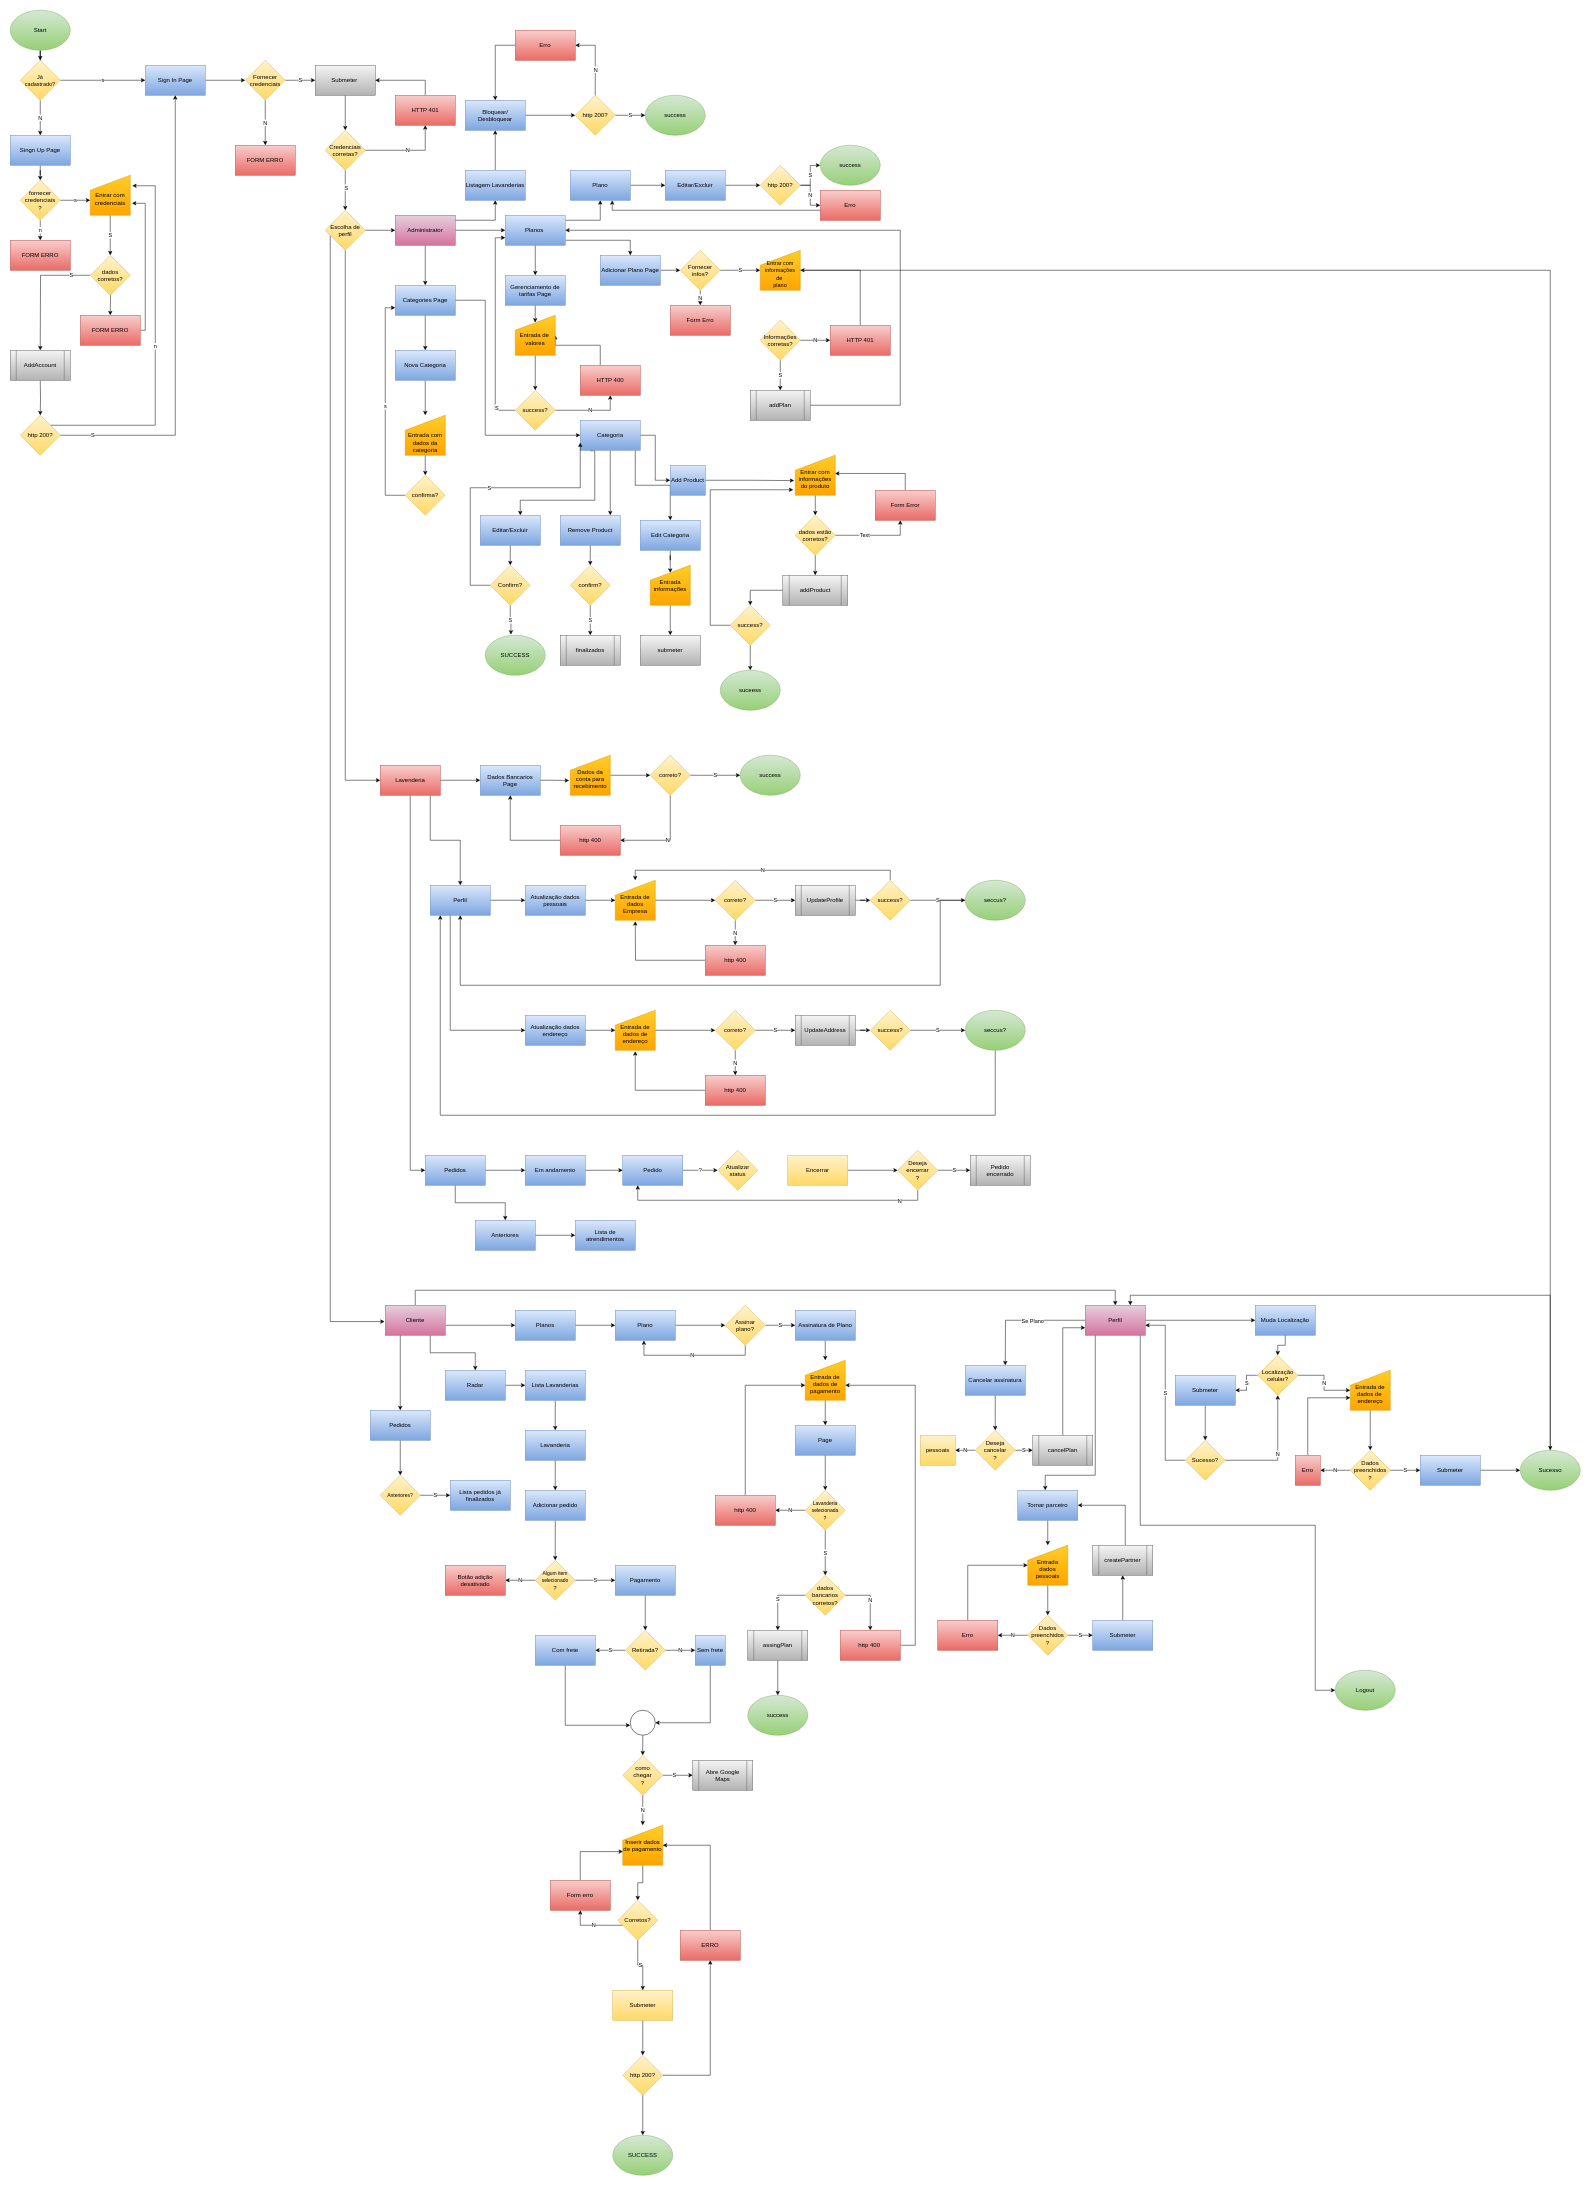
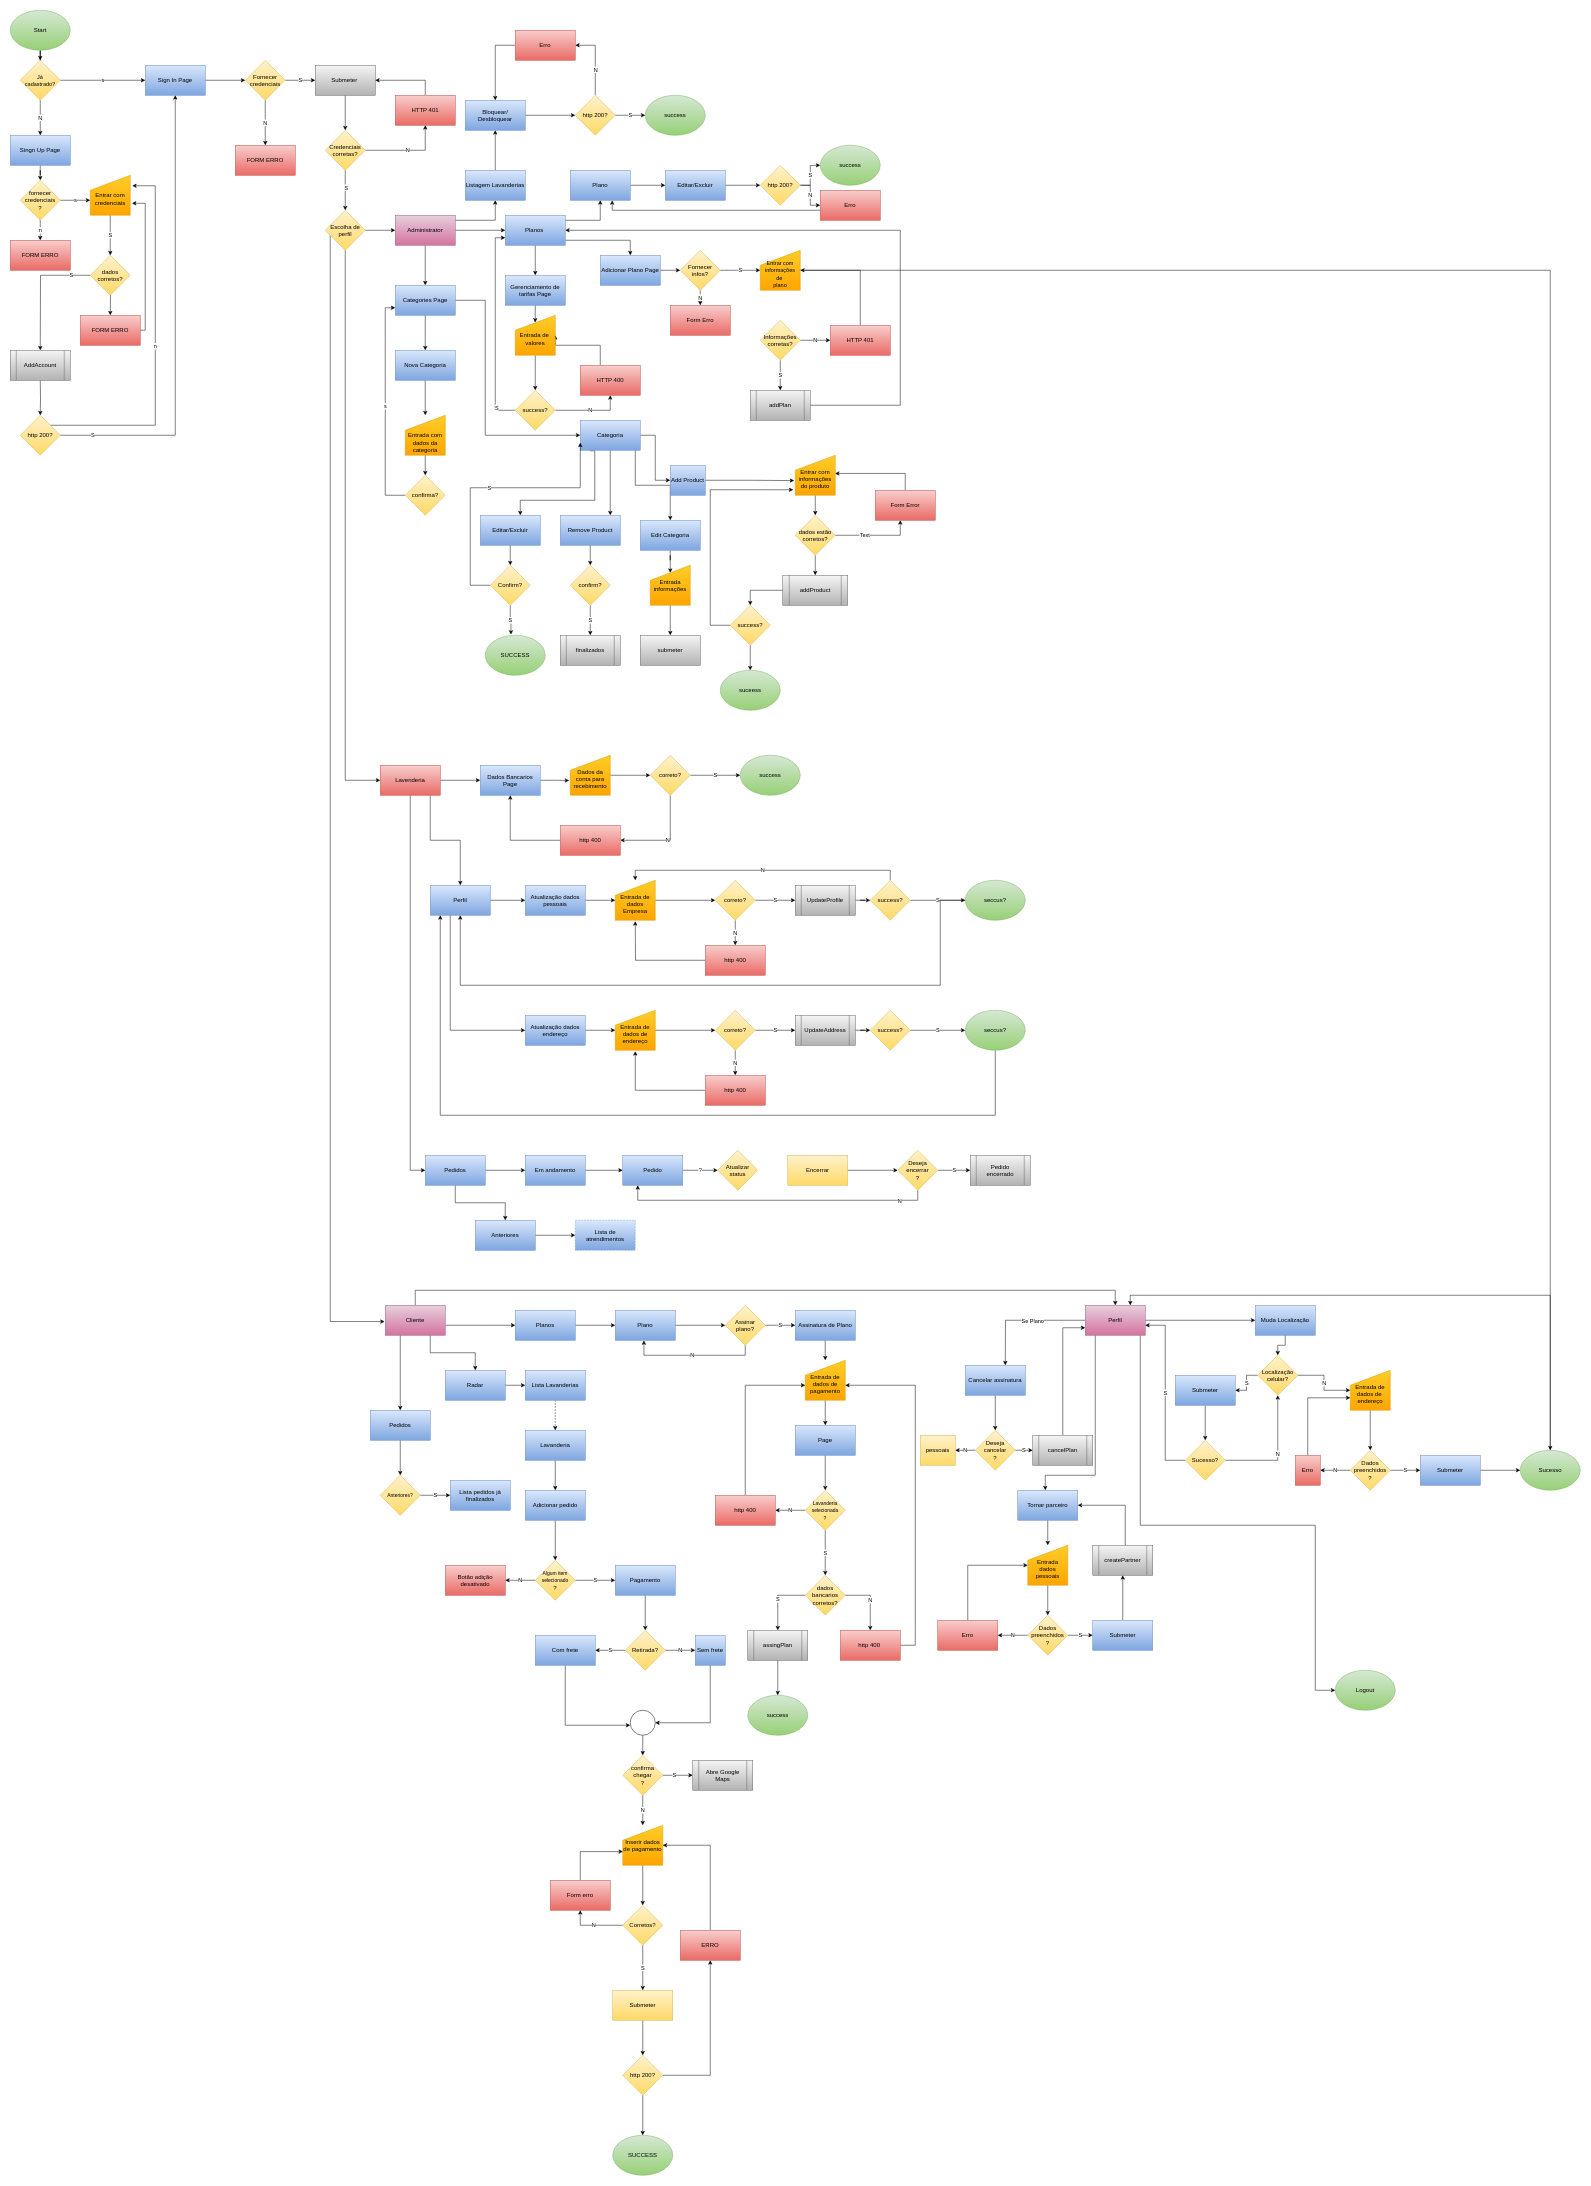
- <mxCell id="207" value="Lista de atrendimentos" style="whiteSpace=wrap;html=1;rounded=0;strokeColor=#6c8ebf;fillColor=#dae8fc;gradientColor=#7ea6e0;" vertex="1" parent="1"><mxGeometry x="1150" y="2440" width="120" height="60" as="geometry" /></mxCell>
+ <mxCell id="207" value="Lista de atrendimentos" style="whiteSpace=wrap;html=1;rounded=0;strokeColor=#6c8ebf;fillColor=#dae8fc;gradientColor=#7ea6e0;dashed=1;" vertex="1" parent="1"><mxGeometry x="1150" y="2440" width="120" height="60" as="geometry" /></mxCell>
- <mxCell id="242" value="" style="edgeStyle=orthogonalEdgeStyle;rounded=0;orthogonalLoop=1;jettySize=auto;html=1;" edge="1" parent="1" source="243" target="245"><mxGeometry relative="1" as="geometry" /></mxCell>
+ <mxCell id="242" value="" style="edgeStyle=orthogonalEdgeStyle;rounded=0;orthogonalLoop=1;jettySize=auto;html=1;dashed=1;" edge="1" parent="1" source="243" target="245"><mxGeometry relative="1" as="geometry" /></mxCell>
- <mxCell id="266" value="como &lt;br&gt;chegar&lt;br&gt;?" style="rhombus;whiteSpace=wrap;html=1;gradientColor=#ffd966;fillColor=#fff2cc;strokeColor=#d6b656;" vertex="1" parent="1"><mxGeometry x="1245" y="3510" width="80" height="80" as="geometry" /></mxCell>
+ <mxCell id="266" value="confirma &lt;br&gt;chegar&lt;br&gt;?" style="rhombus;whiteSpace=wrap;html=1;gradientColor=#ffd966;fillColor=#fff2cc;strokeColor=#d6b656;" vertex="1" parent="1"><mxGeometry x="1245" y="3510" width="80" height="80" as="geometry" /></mxCell>
- <mxCell id="272" value="Corretos?" style="rhombus;whiteSpace=wrap;html=1;strokeColor=#d6b656;fillColor=#fff2cc;gradientColor=#ffd966;" vertex="1" parent="1"><mxGeometry x="1235" y="3800" width="80" height="80" as="geometry" /></mxCell>
+ <mxCell id="272" value="Corretos?" style="rhombus;whiteSpace=wrap;html=1;strokeColor=#d6b656;fillColor=#fff2cc;gradientColor=#ffd966;" vertex="1" parent="1"><mxGeometry x="1245" y="3810" width="80" height="80" as="geometry" /></mxCell>
